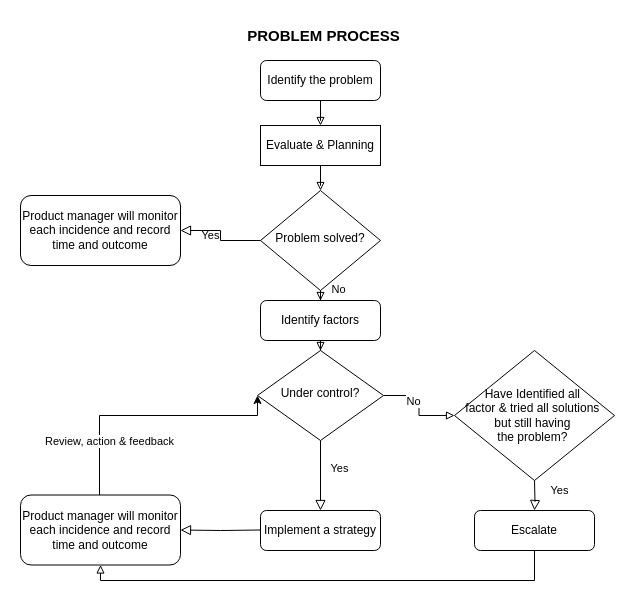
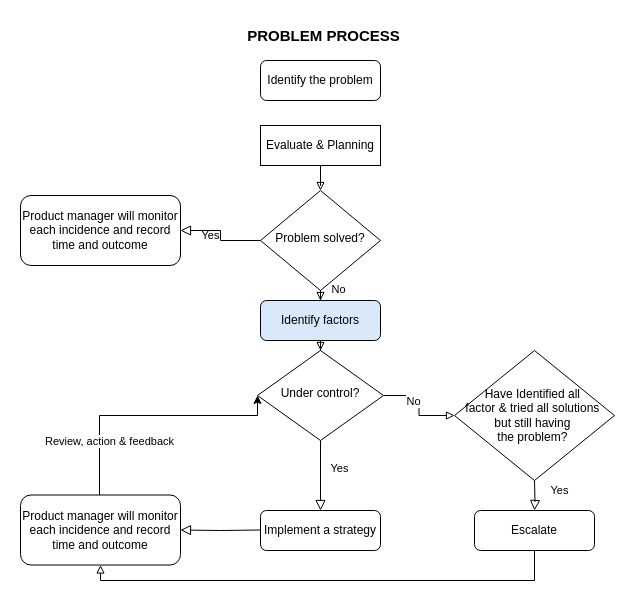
- <mxCell id="2" style="edgeStyle=orthogonalEdgeStyle;rounded=0;orthogonalLoop=1;jettySize=auto;html=1;endArrow=block;endFill=0;" edge="1" parent="1" source="3" target="13"><mxGeometry relative="1" as="geometry" /></mxCell>
- <mxCell id="15" value="Identify factors" style="rounded=1;whiteSpace=wrap;html=1;" vertex="1" parent="1"><mxGeometry x="260" y="300" width="120" height="40" as="geometry" /></mxCell>
+ <mxCell id="15" value="Identify factors" style="rounded=1;whiteSpace=wrap;html=1;fillColor=#dae8fc;" vertex="1" parent="1"><mxGeometry x="260" y="300" width="120" height="40" as="geometry" /></mxCell>
